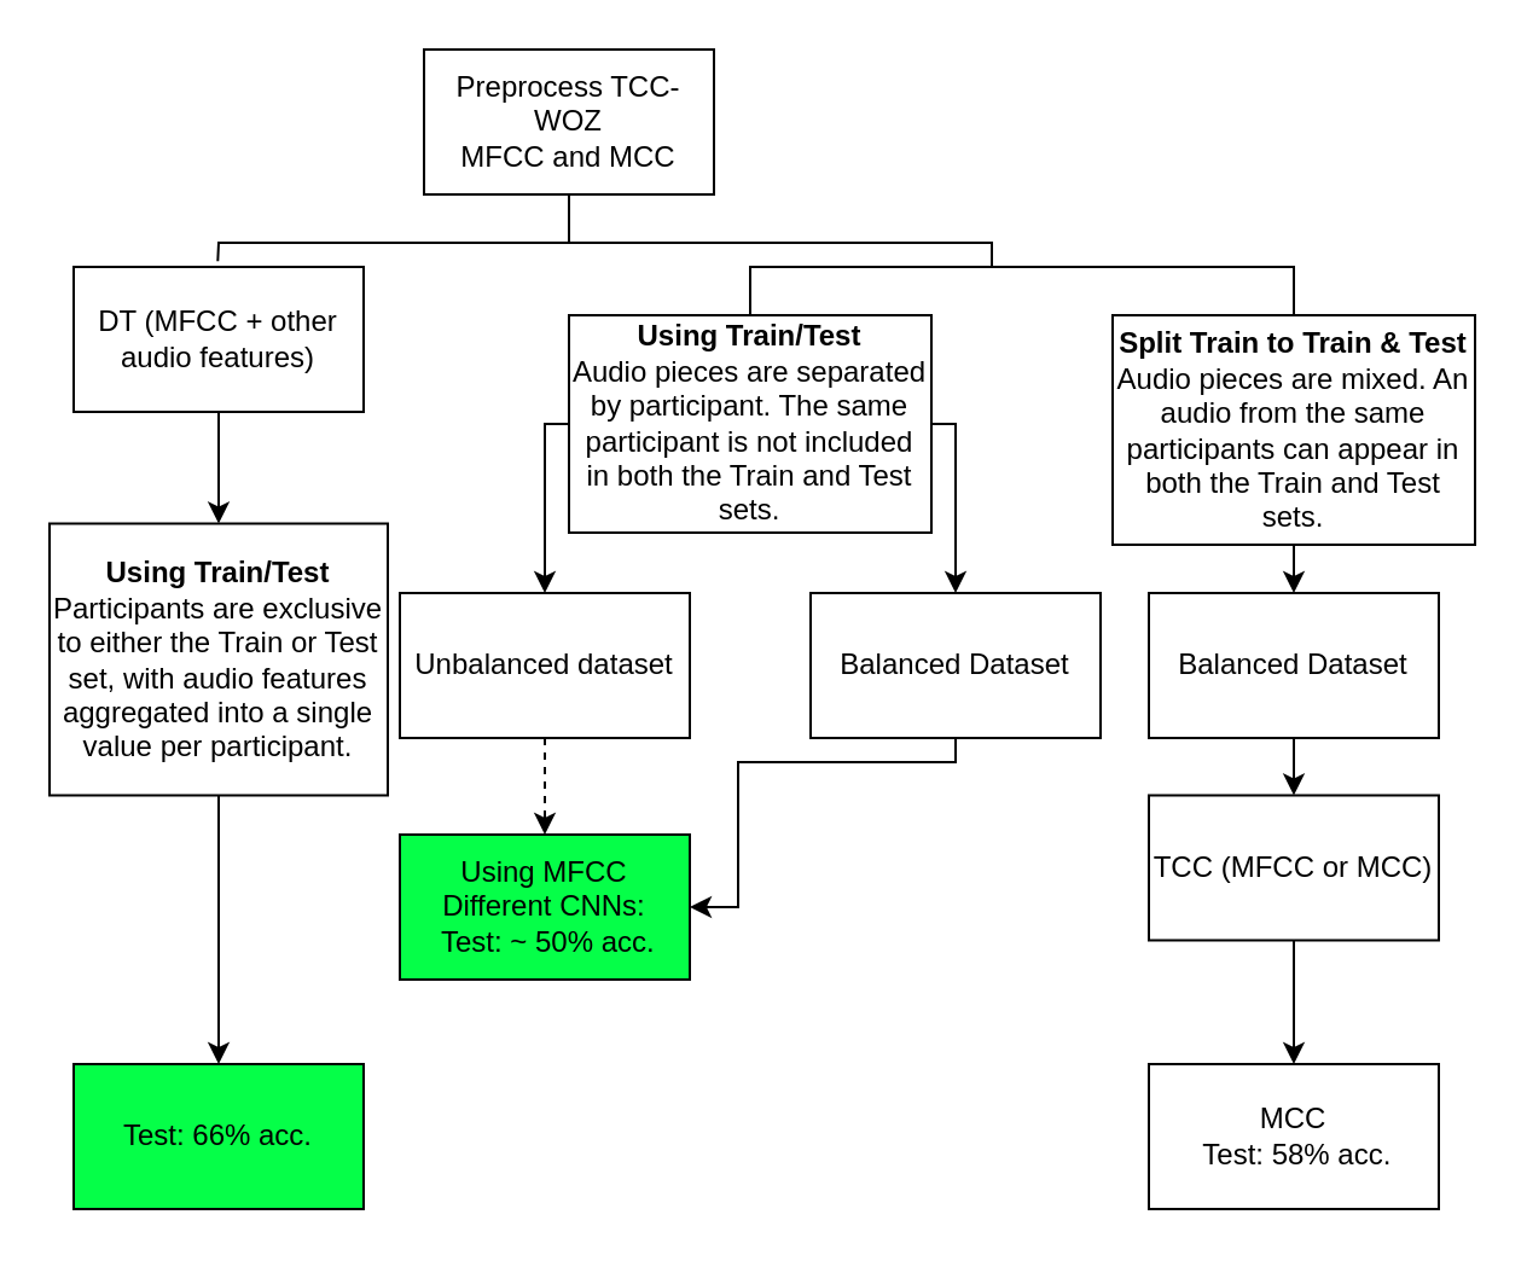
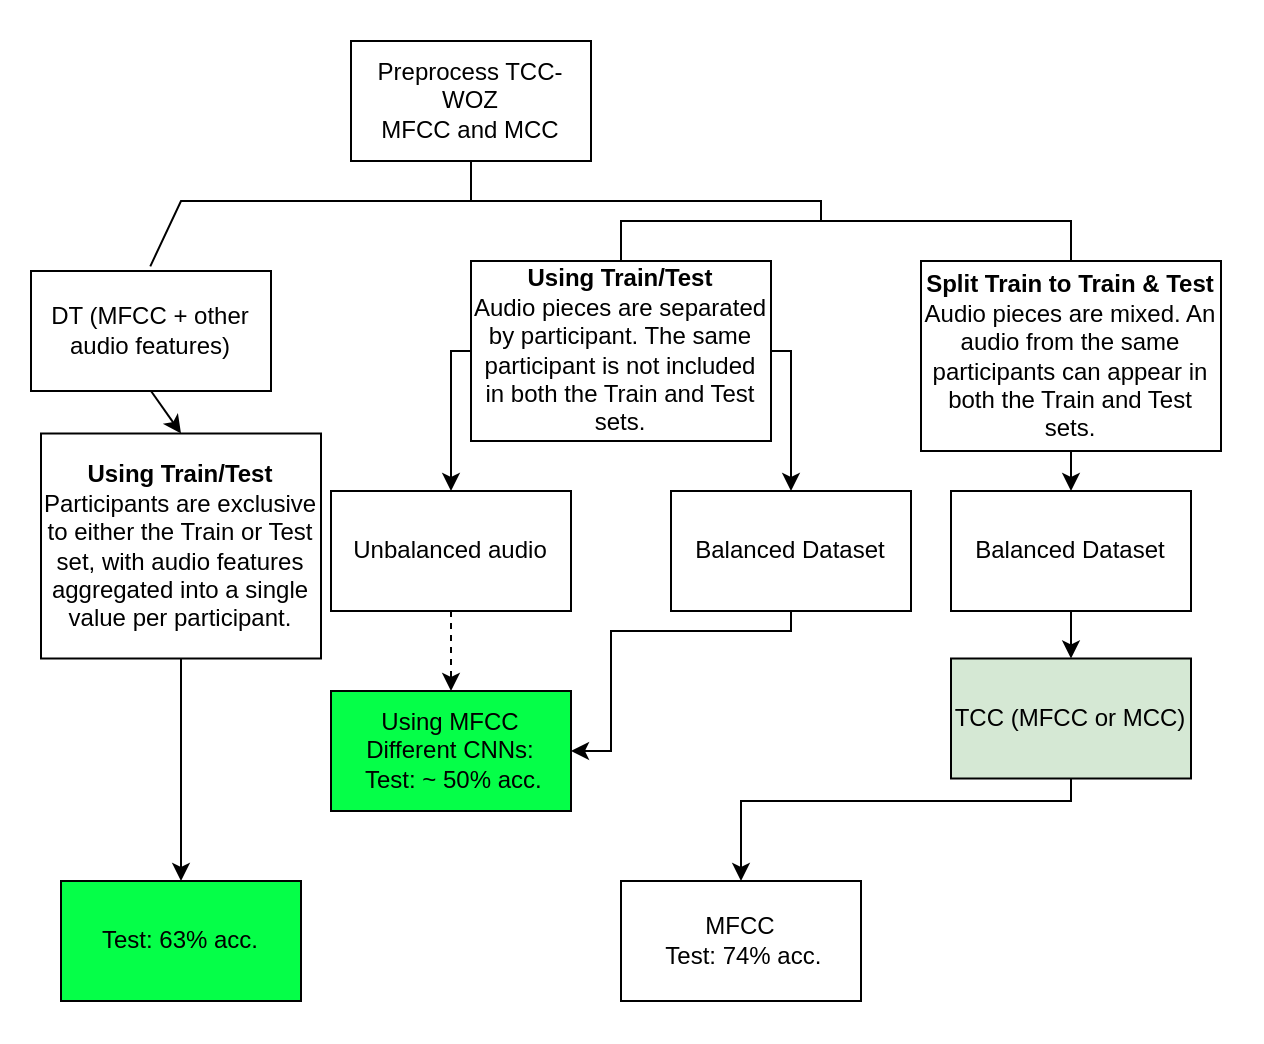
- <mxCell id="20" value="DT (MFCC + other audio features)" style="rounded=0;whiteSpace=wrap;html=1;" parent="1" vertex="1"><mxGeometry x="30" y="110" width="120" height="60" as="geometry" /></mxCell>
+ <mxCell id="20" value="DT (MFCC + other audio features)" style="rounded=0;whiteSpace=wrap;html=1;" parent="1" vertex="1"><mxGeometry x="15" y="135" width="120" height="60" as="geometry" /></mxCell>
- <mxCell id="4" value="Unbalanced dataset" style="rounded=0;whiteSpace=wrap;html=1;" parent="1" vertex="1"><mxGeometry x="165" y="245" width="120" height="60" as="geometry" /></mxCell>
+ <mxCell id="4" value="Unbalanced audio" style="rounded=0;whiteSpace=wrap;html=1;" parent="1" vertex="1"><mxGeometry x="165" y="245" width="120" height="60" as="geometry" /></mxCell>
- <mxCell id="19" value="TCC (MFCC or MCC)" style="rounded=0;whiteSpace=wrap;html=1;" parent="1" vertex="1"><mxGeometry x="475" y="328.75" width="120" height="60" as="geometry" /></mxCell>
+ <mxCell id="19" value="TCC (MFCC or MCC)" style="rounded=0;whiteSpace=wrap;html=1;fillColor=#d5e8d4;" parent="1" vertex="1"><mxGeometry x="475" y="328.75" width="120" height="60" as="geometry" /></mxCell>
+ <mxCell id="27" value="" style="endArrow=classic;html=1;rounded=0;entryX=0.5;entryY=0;entryDx=0;entryDy=0;exitX=0.5;exitY=1;exitDx=0;exitDy=0;" parent="1" source="19" target="9" edge="1"><mxGeometry width="50" height="50" relative="1" as="geometry"><mxPoint x="530" y="390" as="sourcePoint" /><mxPoint x="560" y="390" as="targetPoint" /><Array as="points"><mxPoint x="535" y="400" /><mxPoint x="370" y="400" /></Array></mxGeometry></mxCell>
- <mxCell id="26" value="" style="endArrow=classic;html=1;rounded=0;entryX=0.5;entryY=0;entryDx=0;entryDy=0;exitX=0.5;exitY=1;exitDx=0;exitDy=0;" parent="1" source="19" target="15" edge="1"><mxGeometry width="50" height="50" relative="1" as="geometry"><mxPoint x="510" y="440" as="sourcePoint" /><mxPoint x="560" y="390" as="targetPoint" /></mxGeometry></mxCell>
- <mxCell id="23" value="&lt;div&gt;&lt;span style=&quot;background-color: initial;&quot;&gt;Test: 66&lt;/span&gt;&lt;span style=&quot;background-color: initial;&quot;&gt;% acc.&lt;/span&gt;&lt;br&gt;&lt;/div&gt;" style="rounded=0;whiteSpace=wrap;html=1;fillColor=#05FF48;" parent="1" vertex="1"><mxGeometry x="30" y="440" width="120" height="60" as="geometry" /></mxCell>
+ <mxCell id="23" value="&lt;div&gt;&lt;span style=&quot;background-color: initial;&quot;&gt;Test: 63&lt;/span&gt;&lt;span style=&quot;background-color: initial;&quot;&gt;% acc.&lt;/span&gt;&lt;br&gt;&lt;/div&gt;" style="rounded=0;whiteSpace=wrap;html=1;fillColor=#05FF48;" parent="1" vertex="1"><mxGeometry x="30" y="440" width="120" height="60" as="geometry" /></mxCell>
+ <mxCell id="9" value="&lt;div&gt;MFCC&lt;/div&gt;&lt;div&gt;&amp;nbsp;Test:&amp;nbsp;&lt;span style=&quot;background-color: initial;&quot;&gt;74% acc.&lt;/span&gt;&lt;/div&gt;" style="rounded=0;whiteSpace=wrap;html=1;fillColor=none;" parent="1" vertex="1"><mxGeometry x="310" y="440" width="120" height="60" as="geometry" /></mxCell>
- <mxCell id="15" value="&lt;div&gt;MCC&lt;/div&gt;&lt;div&gt;&amp;nbsp;Test: 58&lt;span style=&quot;background-color: initial;&quot;&gt;% acc.&lt;/span&gt;&lt;/div&gt;" style="rounded=0;whiteSpace=wrap;html=1;" parent="1" vertex="1"><mxGeometry x="475" y="440" width="120" height="60" as="geometry" /></mxCell>
